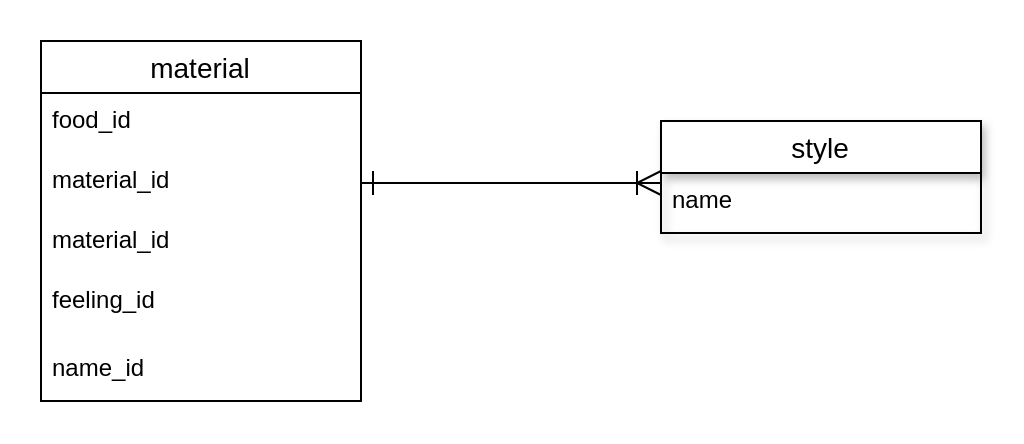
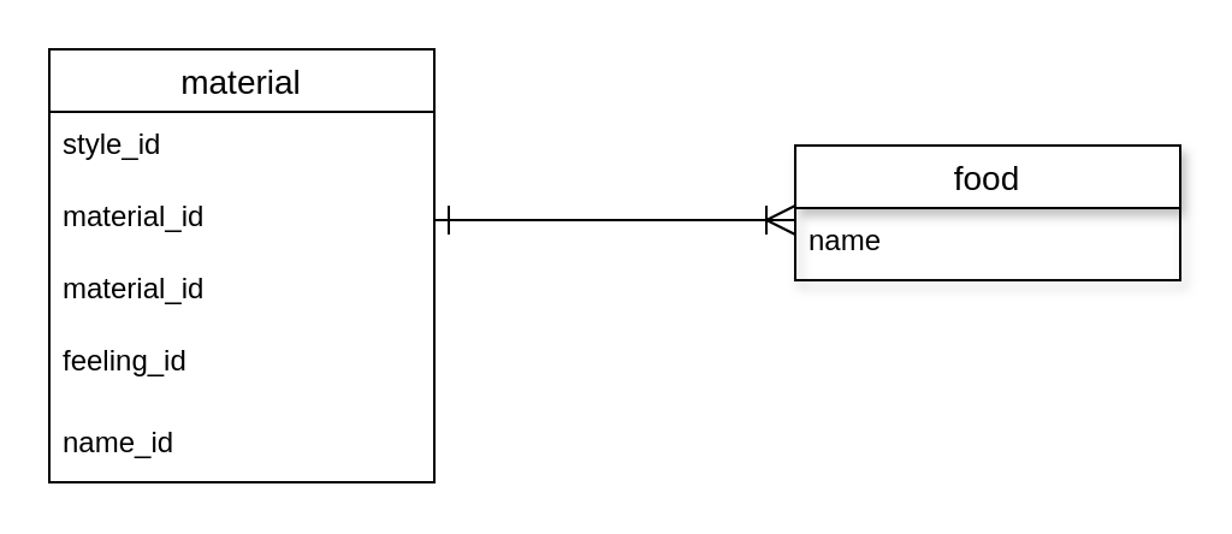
- <mxCell id="3" value="food_id" style="text;strokeColor=none;fillColor=none;spacingLeft=4;spacingRight=4;overflow=hidden;rotatable=0;points=[[0,0.5],[1,0.5]];portConstraint=eastwest;fontSize=12;" vertex="1" parent="2"><mxGeometry y="26" width="160" height="30" as="geometry" /></mxCell>
+ <mxCell id="3" value="style_id" style="text;strokeColor=none;fillColor=none;spacingLeft=4;spacingRight=4;overflow=hidden;rotatable=0;points=[[0,0.5],[1,0.5]];portConstraint=eastwest;fontSize=12;" vertex="1" parent="2"><mxGeometry y="26" width="160" height="30" as="geometry" /></mxCell>
- <mxCell id="8" value="style" style="swimlane;fontStyle=0;childLayout=stackLayout;horizontal=1;startSize=26;horizontalStack=0;resizeParent=1;resizeParentMax=0;resizeLast=0;collapsible=1;marginBottom=0;align=center;fontSize=14;shadow=1;" vertex="1" parent="1"><mxGeometry x="330" y="60" width="160" height="56" as="geometry" /></mxCell>
+ <mxCell id="8" value="food" style="swimlane;fontStyle=0;childLayout=stackLayout;horizontal=1;startSize=26;horizontalStack=0;resizeParent=1;resizeParentMax=0;resizeLast=0;collapsible=1;marginBottom=0;align=center;fontSize=14;shadow=1;" vertex="1" parent="1"><mxGeometry x="330" y="60" width="160" height="56" as="geometry" /></mxCell>
